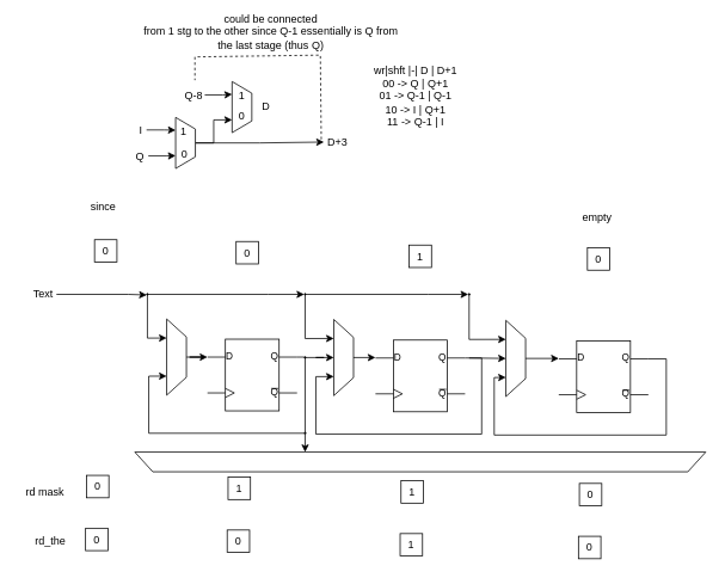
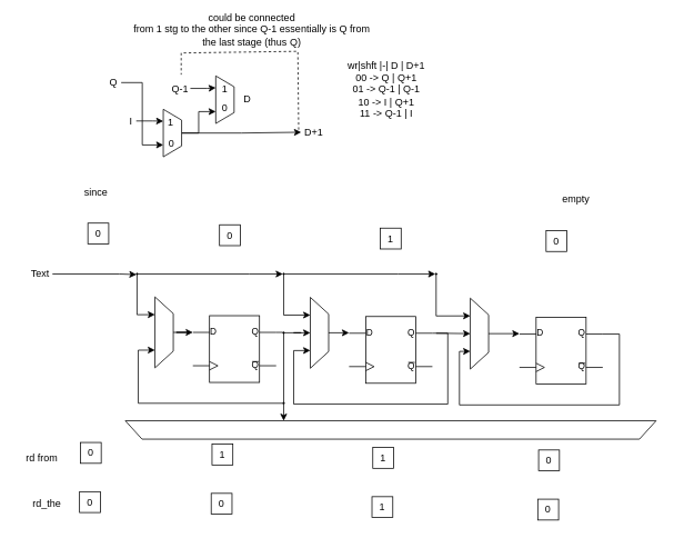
- <mxCell id="56" value="Q-8" style="text;html=1;align=center;verticalAlign=middle;whiteSpace=wrap;rounded=0;" vertex="1" parent="1"><mxGeometry x="204" y="97" width="24" height="17" as="geometry" /></mxCell>
+ <mxCell id="56" value="Q-1" style="text;html=1;align=center;verticalAlign=middle;whiteSpace=wrap;rounded=0;" vertex="1" parent="1"><mxGeometry x="204" y="97" width="24" height="17" as="geometry" /></mxCell>
- <mxCell id="60" value="D+3" style="text;html=1;align=center;verticalAlign=middle;whiteSpace=wrap;rounded=0;" vertex="1" parent="1"><mxGeometry x="366" y="147.5" width="21" height="23" as="geometry" /></mxCell>
+ <mxCell id="60" value="D+1" style="text;html=1;align=center;verticalAlign=middle;whiteSpace=wrap;rounded=0;" vertex="1" parent="1"><mxGeometry x="366" y="147.5" width="21" height="23" as="geometry" /></mxCell>
- <mxCell id="58" value="Q" style="text;html=1;align=center;verticalAlign=middle;whiteSpace=wrap;rounded=0;" vertex="1" parent="1"><mxGeometry x="147" y="165" width="18" height="17" as="geometry" /></mxCell>
+ <mxCell id="58" value="Q" style="text;html=1;align=center;verticalAlign=middle;whiteSpace=wrap;rounded=0;" vertex="1" parent="1"><mxGeometry x="127" y="90" width="18" height="17" as="geometry" /></mxCell>
- <mxCell id="22" value="empty" style="text;html=1;align=center;verticalAlign=middle;whiteSpace=wrap;rounded=0;" parent="1" vertex="1"><mxGeometry x="636" y="228" width="60" height="30" as="geometry" /></mxCell>
+ <mxCell id="22" value="empty" style="text;html=1;align=center;verticalAlign=middle;whiteSpace=wrap;rounded=0;" parent="1" vertex="1"><mxGeometry x="661" y="223" width="60" height="30" as="geometry" /></mxCell>
- <mxCell id="28" value="rd mask" style="text;html=1;align=center;verticalAlign=middle;whiteSpace=wrap;rounded=0;" parent="1" vertex="1"><mxGeometry x="20" y="534" width="60" height="30" as="geometry" /></mxCell>
+ <mxCell id="28" value="rd from" style="text;html=1;align=center;verticalAlign=middle;whiteSpace=wrap;rounded=0;" parent="1" vertex="1"><mxGeometry x="20" y="534" width="60" height="30" as="geometry" /></mxCell>
